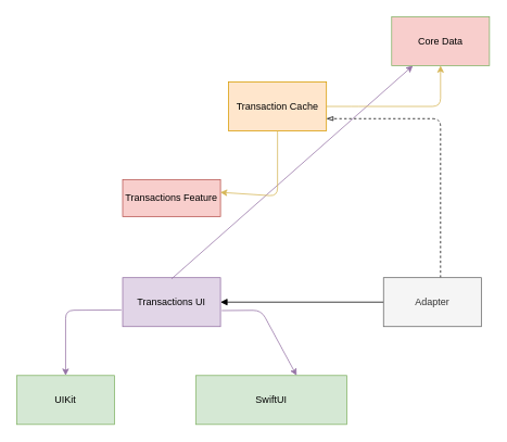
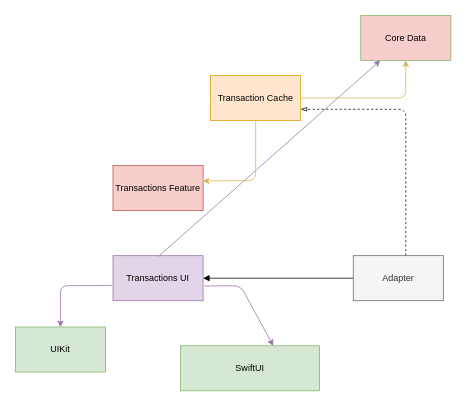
- <mxCell id="4" value="Transactions Feature" style="rounded=0;whiteSpace=wrap;html=1;strokeColor=#b85450;fillColor=#f8cecc;" vertex="1" parent="1"><mxGeometry x="150" y="220" width="120" height="45" as="geometry" /></mxCell>
+ <mxCell id="4" value="Transactions Feature" style="rounded=0;whiteSpace=wrap;html=1;strokeColor=#b85450;fillColor=#f8cecc;" vertex="1" parent="1"><mxGeometry x="150" y="220" width="120" height="60" as="geometry" /></mxCell>
- <mxCell id="2" value="UIKit" style="rounded=0;whiteSpace=wrap;html=1;strokeColor=#82b366;fillColor=#d5e8d4;" vertex="1" parent="1"><mxGeometry x="20" y="460" width="120" height="60" as="geometry" /></mxCell>
+ <mxCell id="2" value="UIKit" style="rounded=0;whiteSpace=wrap;html=1;strokeColor=#82b366;fillColor=#d5e8d4;" vertex="1" parent="1"><mxGeometry x="20" y="435" width="120" height="60" as="geometry" /></mxCell>
